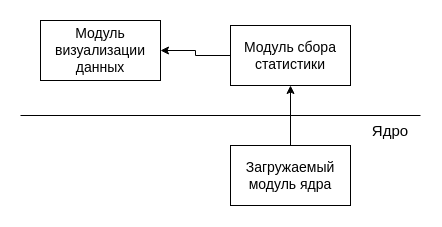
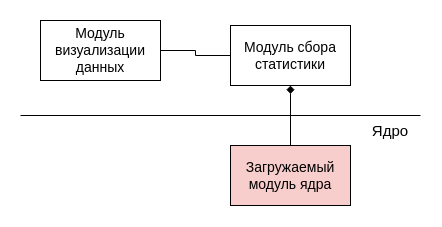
- <mxCell id="3" style="edgeStyle=orthogonalEdgeStyle;rounded=0;orthogonalLoop=1;jettySize=auto;html=1;exitX=0;exitY=0.5;exitDx=0;exitDy=0;entryX=1;entryY=0.5;entryDx=0;entryDy=0;fontSize=15;" edge="1" parent="1" source="4" target="2"><mxGeometry relative="1" as="geometry" /></mxCell>
+ <mxCell id="3" style="edgeStyle=orthogonalEdgeStyle;rounded=0;orthogonalLoop=1;jettySize=auto;html=1;exitX=0;exitY=0.5;exitDx=0;exitDy=0;entryX=1;entryY=0.5;entryDx=0;entryDy=0;fontSize=15;endArrow=none;" edge="1" parent="1" source="4" target="2"><mxGeometry relative="1" as="geometry" /></mxCell>
- <mxCell id="5" style="edgeStyle=orthogonalEdgeStyle;rounded=0;orthogonalLoop=1;jettySize=auto;html=1;exitX=0.5;exitY=0;exitDx=0;exitDy=0;entryX=0.5;entryY=1;entryDx=0;entryDy=0;fontSize=15;" edge="1" parent="1" source="6" target="4"><mxGeometry relative="1" as="geometry" /></mxCell>
+ <mxCell id="5" style="edgeStyle=orthogonalEdgeStyle;rounded=0;orthogonalLoop=1;jettySize=auto;html=1;exitX=0.5;exitY=0;exitDx=0;exitDy=0;entryX=0.5;entryY=1;entryDx=0;entryDy=0;fontSize=15;endArrow=diamond;" edge="1" parent="1" source="6" target="4"><mxGeometry relative="1" as="geometry" /></mxCell>
- <mxCell id="6" value="&lt;font style=&quot;font-size: 14px;&quot;&gt;Загружаемый модуль ядра&lt;/font&gt;" style="rounded=0;whiteSpace=wrap;html=1;" vertex="1" parent="1"><mxGeometry x="230" y="145" width="120" height="60" as="geometry" /></mxCell>
+ <mxCell id="6" value="&lt;font style=&quot;font-size: 14px;&quot;&gt;Загружаемый модуль ядра&lt;/font&gt;" style="rounded=0;whiteSpace=wrap;html=1;fillColor=#f8cecc;" vertex="1" parent="1"><mxGeometry x="230" y="145" width="120" height="60" as="geometry" /></mxCell>
